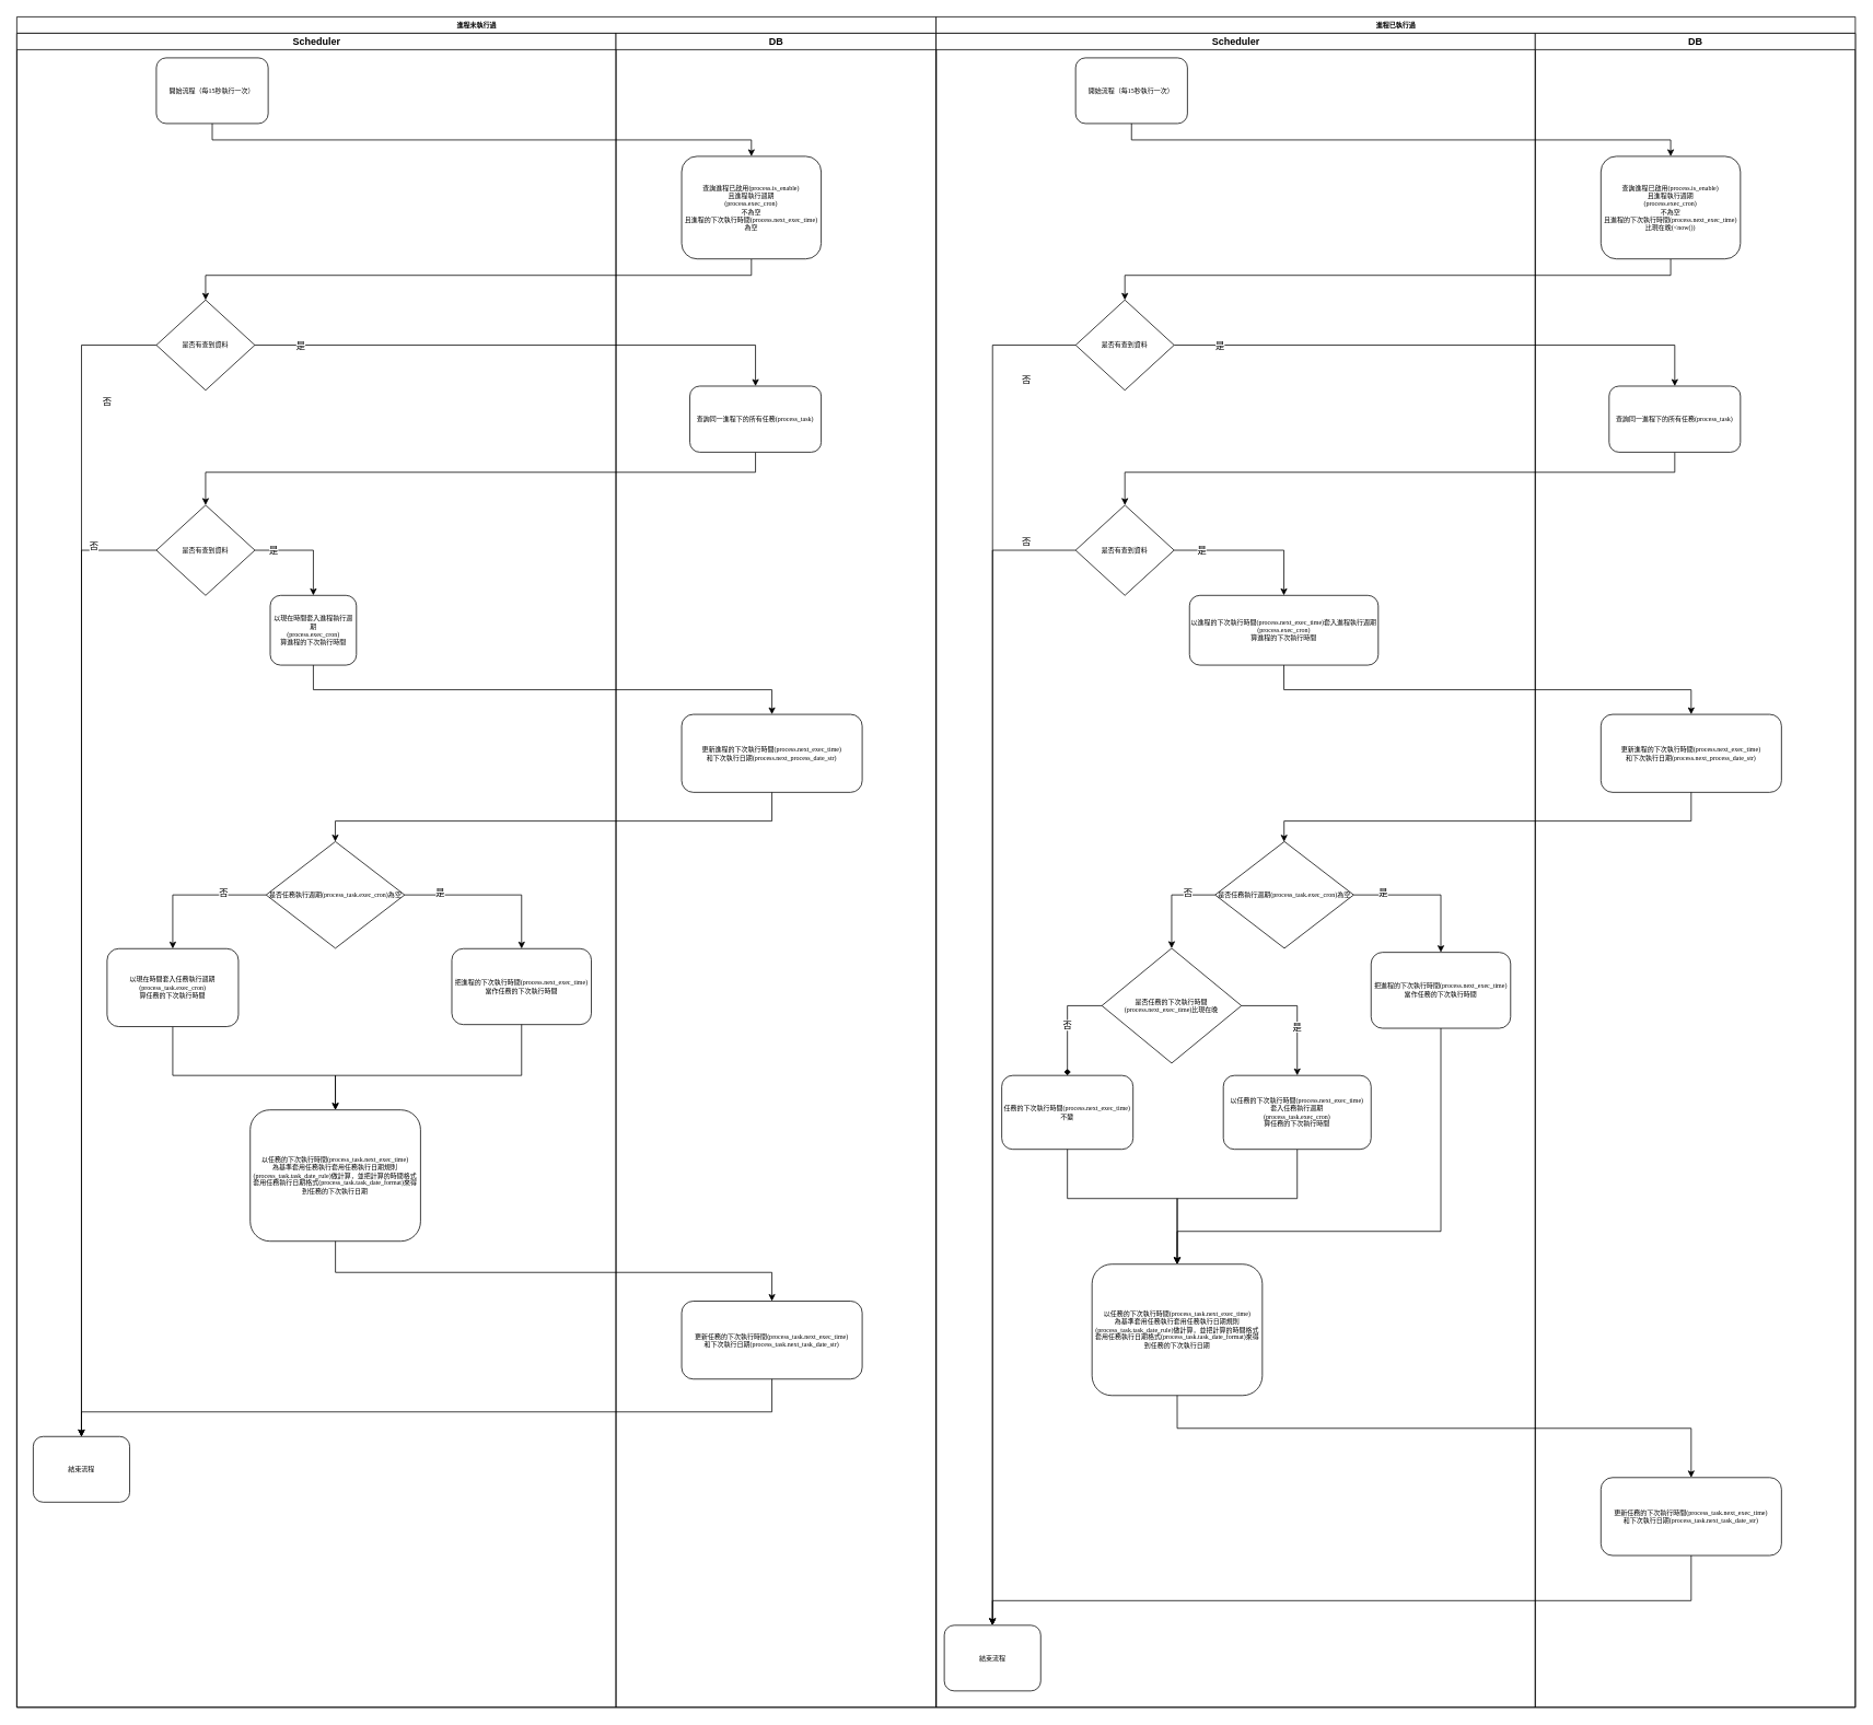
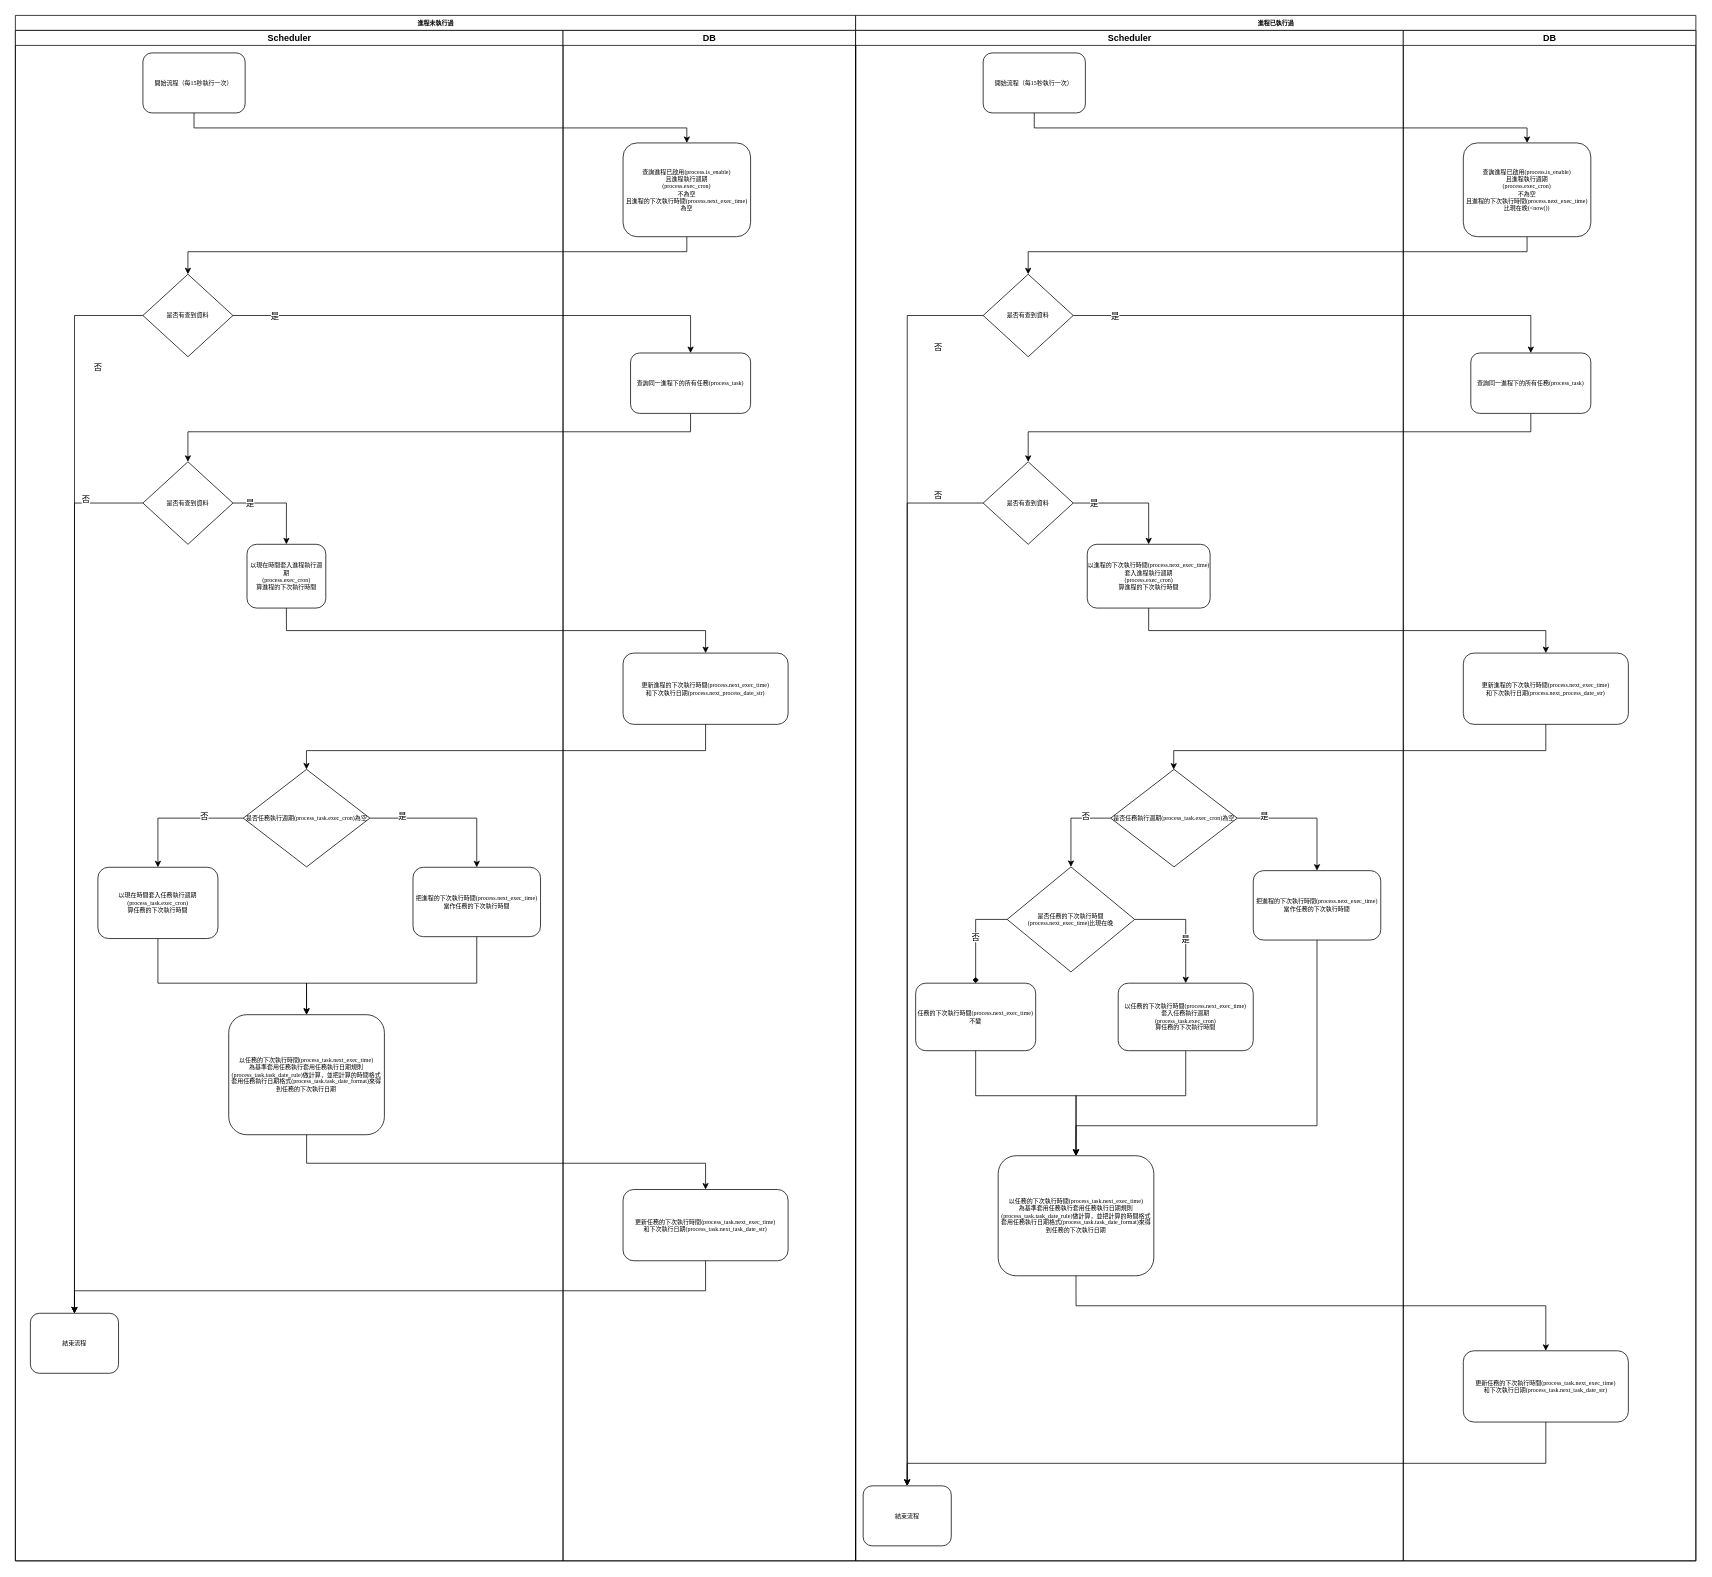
- <mxCell id="46" value="以進程的下次執行時間(process.next_exec_time)套入進程執行週期&lt;br&gt;(process.exec_cron)&lt;br&gt;算進程的下次執行時間" style="rounded=1;whiteSpace=wrap;html=1;shadow=0;labelBackgroundColor=none;strokeWidth=1;fontFamily=Verdana;fontSize=8;align=center;" vertex="1" parent="44"><mxGeometry x="308.75" y="685" width="230" height="85" as="geometry" /></mxCell>
+ <mxCell id="46" value="以進程的下次執行時間(process.next_exec_time)套入進程執行週期&lt;br&gt;(process.exec_cron)&lt;br&gt;算進程的下次執行時間" style="rounded=1;whiteSpace=wrap;html=1;shadow=0;labelBackgroundColor=none;strokeWidth=1;fontFamily=Verdana;fontSize=8;align=center;" vertex="1" parent="44"><mxGeometry x="308.75" y="685" width="163.75" height="85" as="geometry" /></mxCell>
